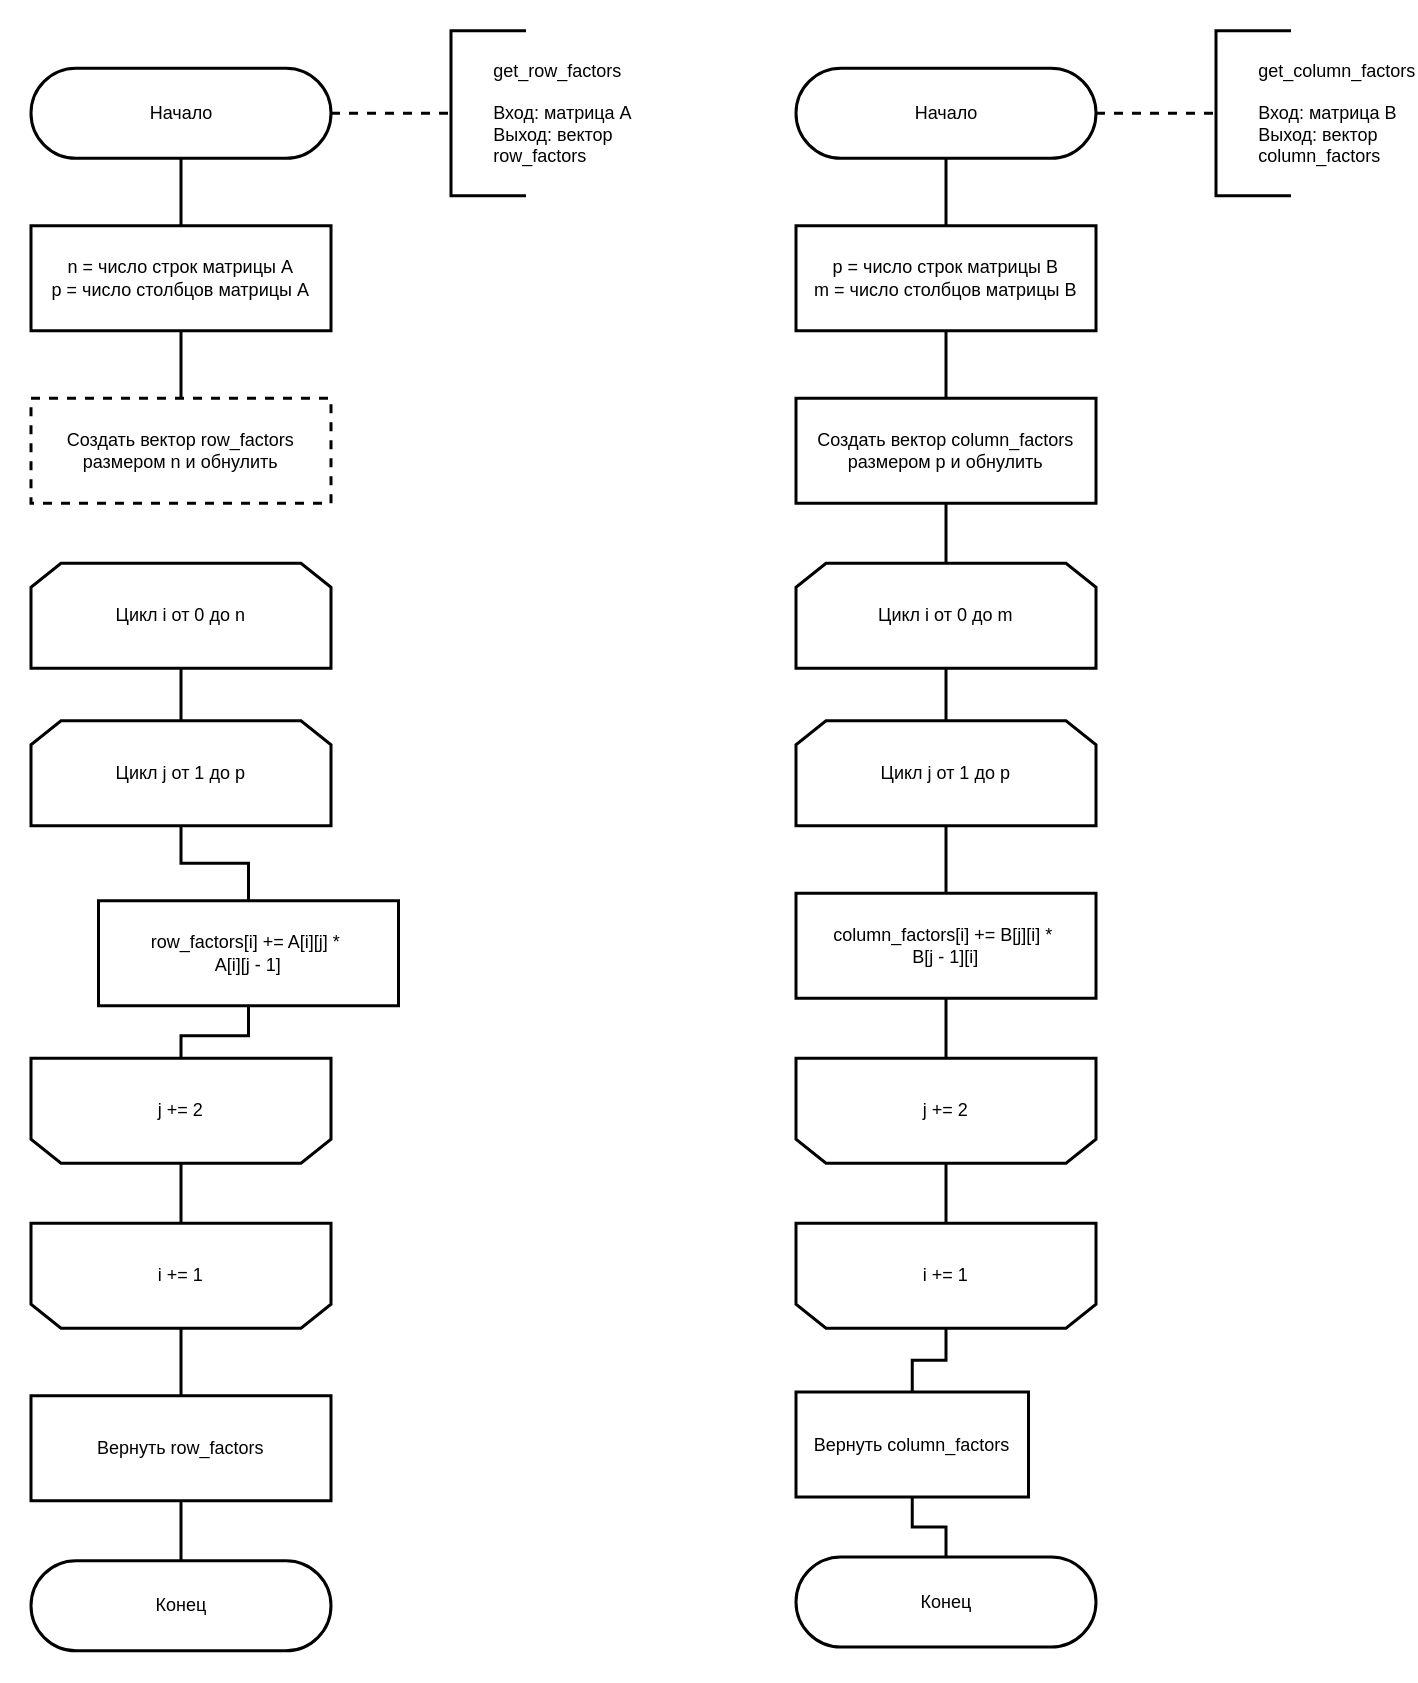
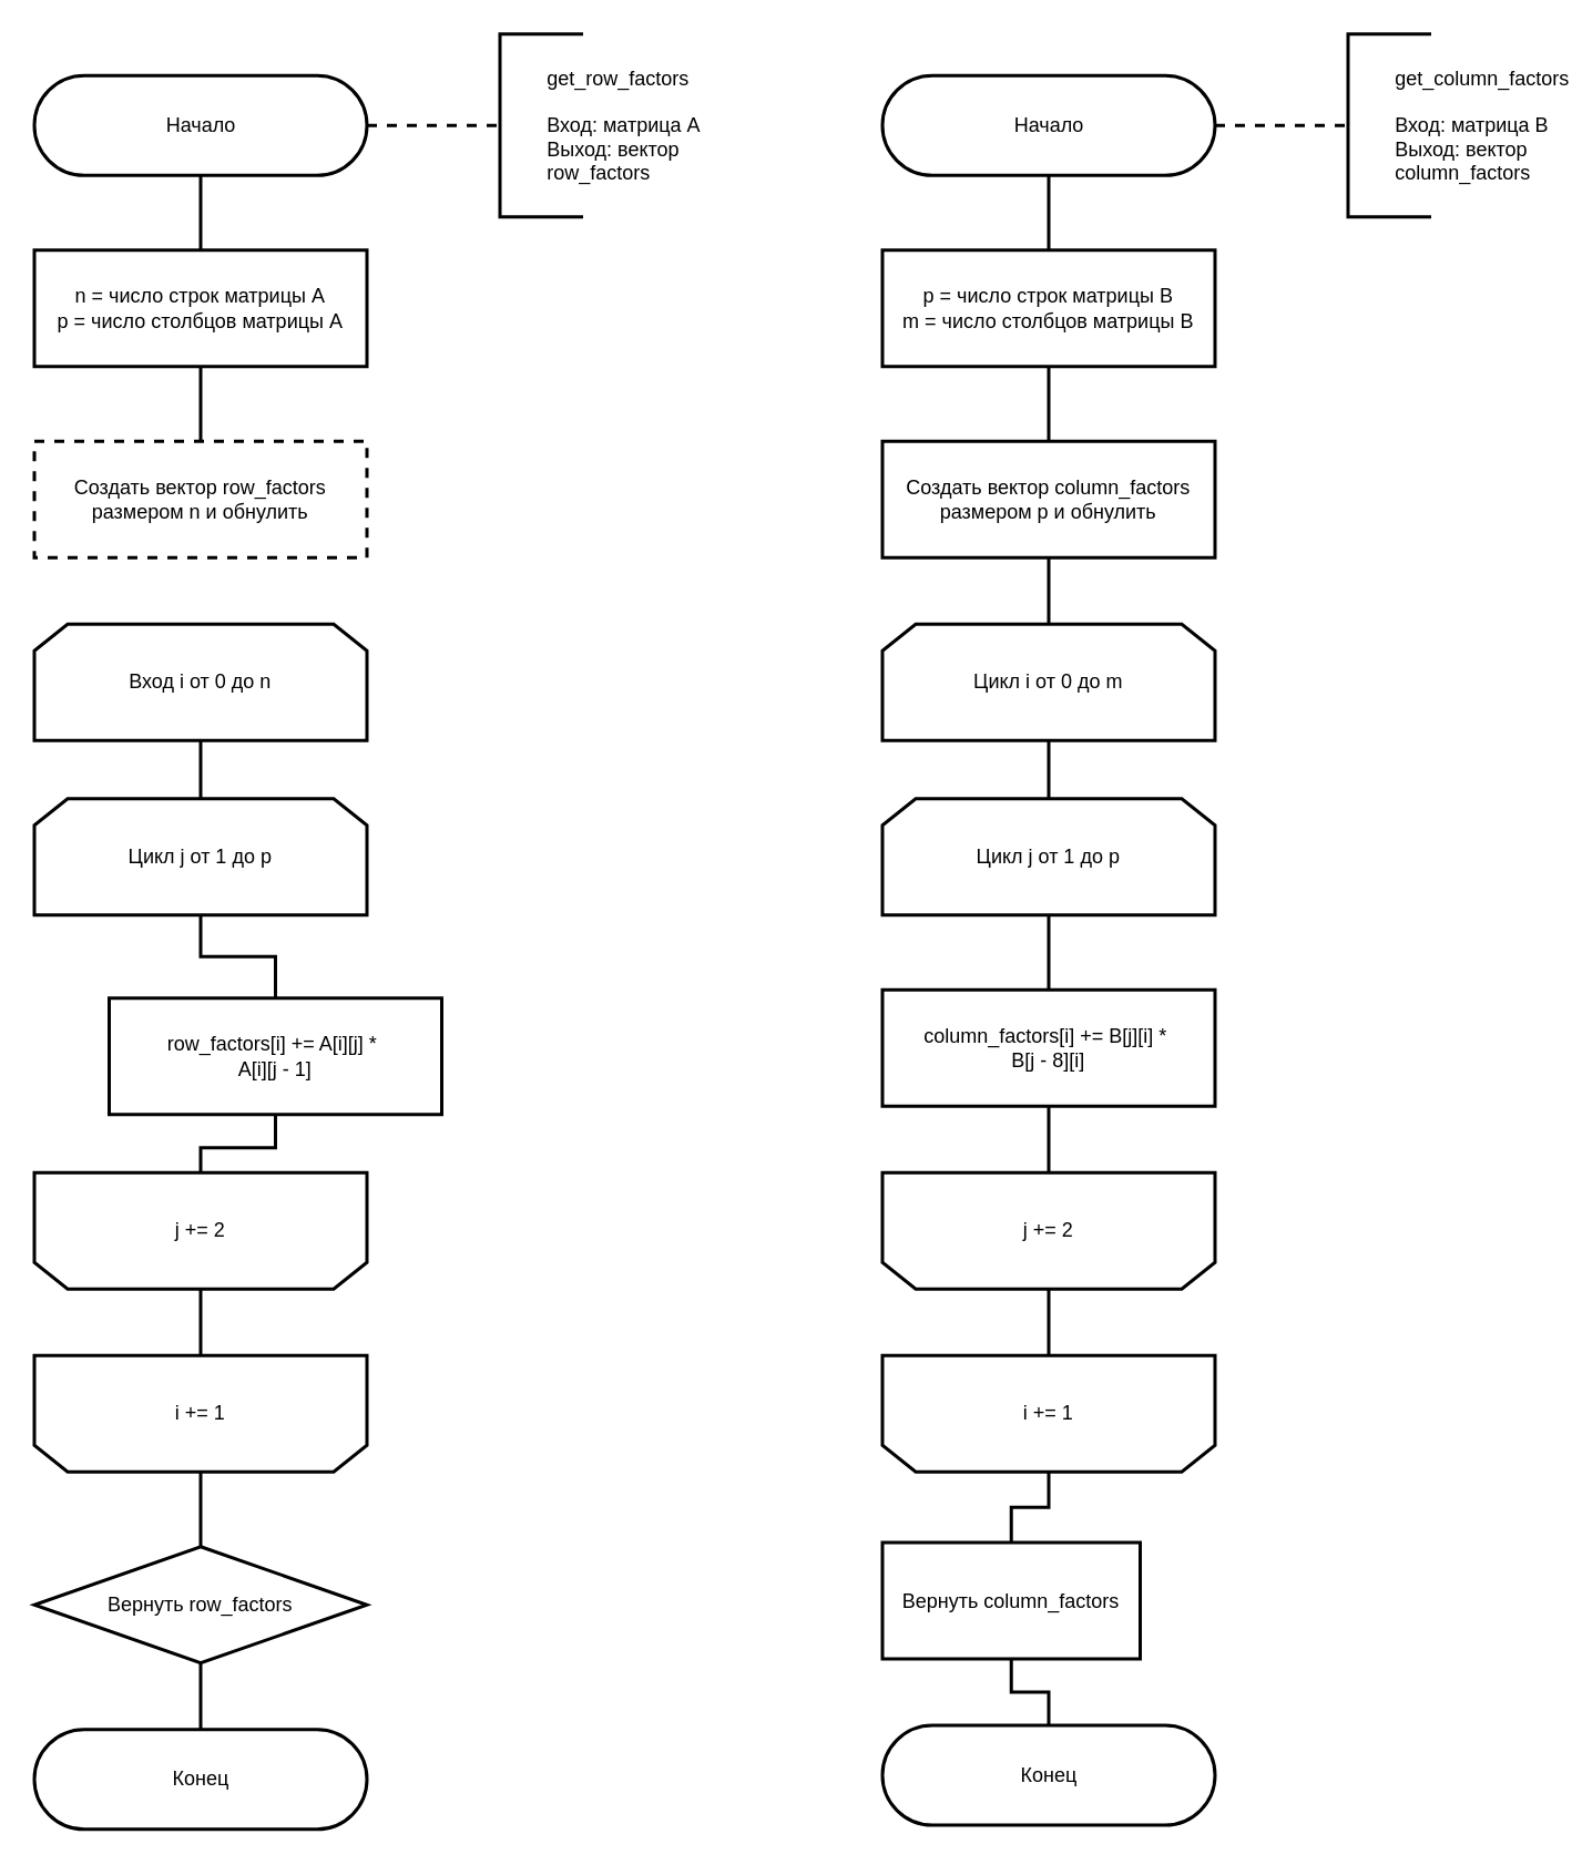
- <mxCell id="7" value="Цикл i от 0 до n" style="shape=loopLimit;whiteSpace=wrap;html=1;strokeWidth=2;" vertex="1" parent="1"><mxGeometry x="20" y="375" width="200" height="70" as="geometry" /></mxCell>
+ <mxCell id="7" value="Вход i от 0 до n" style="shape=loopLimit;whiteSpace=wrap;html=1;strokeWidth=2;" vertex="1" parent="1"><mxGeometry x="20" y="375" width="200" height="70" as="geometry" /></mxCell>
- <mxCell id="31" value="&lt;font style=&quot;font-size: 12px&quot;&gt;column_factors[i] += B[j][i] *&amp;nbsp;&lt;br&gt;B[j - 1][i]&lt;br&gt;&lt;/font&gt;" style="rounded=0;whiteSpace=wrap;html=1;strokeWidth=2;" vertex="1" parent="1"><mxGeometry x="530" y="595" width="200" height="70" as="geometry" /></mxCell>
+ <mxCell id="31" value="&lt;font style=&quot;font-size: 12px&quot;&gt;column_factors[i] += B[j][i] *&amp;nbsp;&lt;br&gt;B[j - 8][i]&lt;br&gt;&lt;/font&gt;" style="rounded=0;whiteSpace=wrap;html=1;strokeWidth=2;" vertex="1" parent="1"><mxGeometry x="530" y="595" width="200" height="70" as="geometry" /></mxCell>
- <mxCell id="20" value="&lt;font style=&quot;font-size: 12px&quot;&gt;Вернуть row_factors&lt;br&gt;&lt;/font&gt;" style="rounded=0;whiteSpace=wrap;html=1;strokeWidth=2;" vertex="1" parent="1"><mxGeometry x="20" y="930" width="200" height="70" as="geometry" /></mxCell>
+ <mxCell id="20" value="&lt;font style=&quot;font-size: 12px&quot;&gt;Вернуть row_factors&lt;br&gt;&lt;/font&gt;" style="rhombus;whiteSpace=wrap;html=1;strokeWidth=2;" vertex="1" parent="1"><mxGeometry x="20" y="930" width="200" height="70" as="geometry" /></mxCell>
